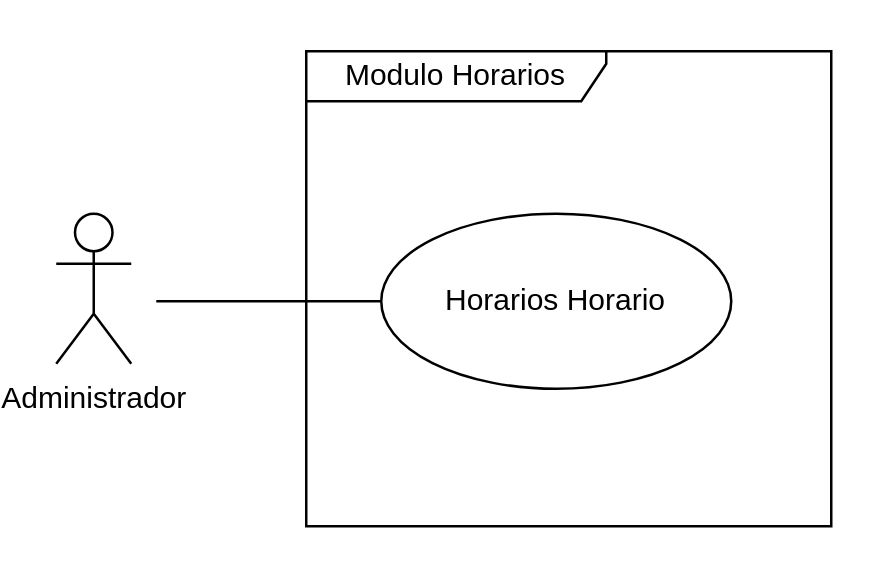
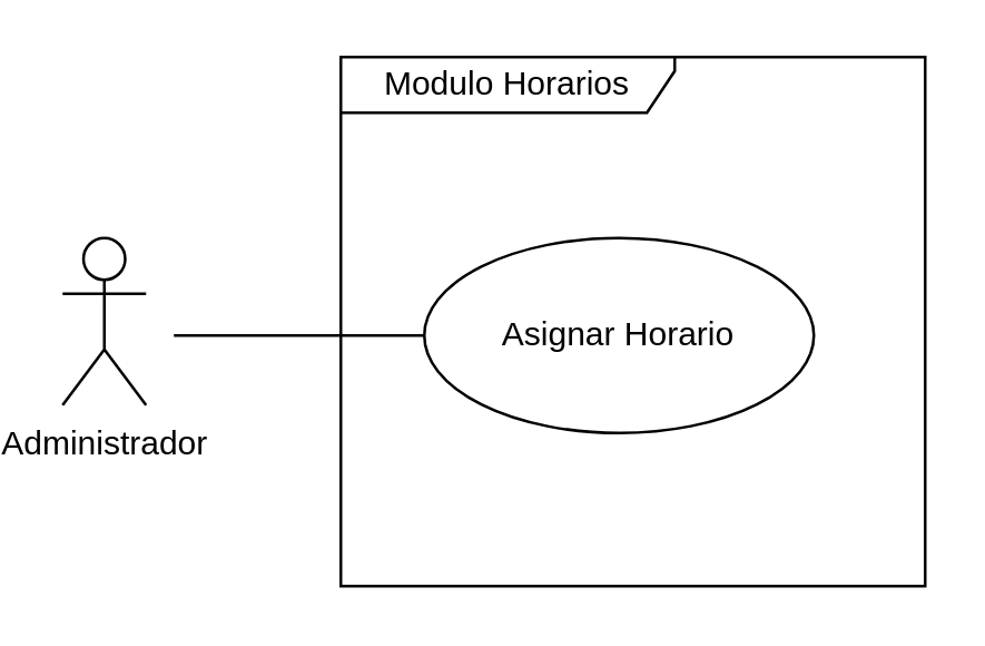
- <mxCell id="5" value="Horarios Horario" style="ellipse;whiteSpace=wrap;html=1;" vertex="1" parent="1"><mxGeometry x="150" y="85" width="140" height="70" as="geometry" /></mxCell>
+ <mxCell id="5" value="Asignar Horario" style="ellipse;whiteSpace=wrap;html=1;" vertex="1" parent="1"><mxGeometry x="150" y="85" width="140" height="70" as="geometry" /></mxCell>
